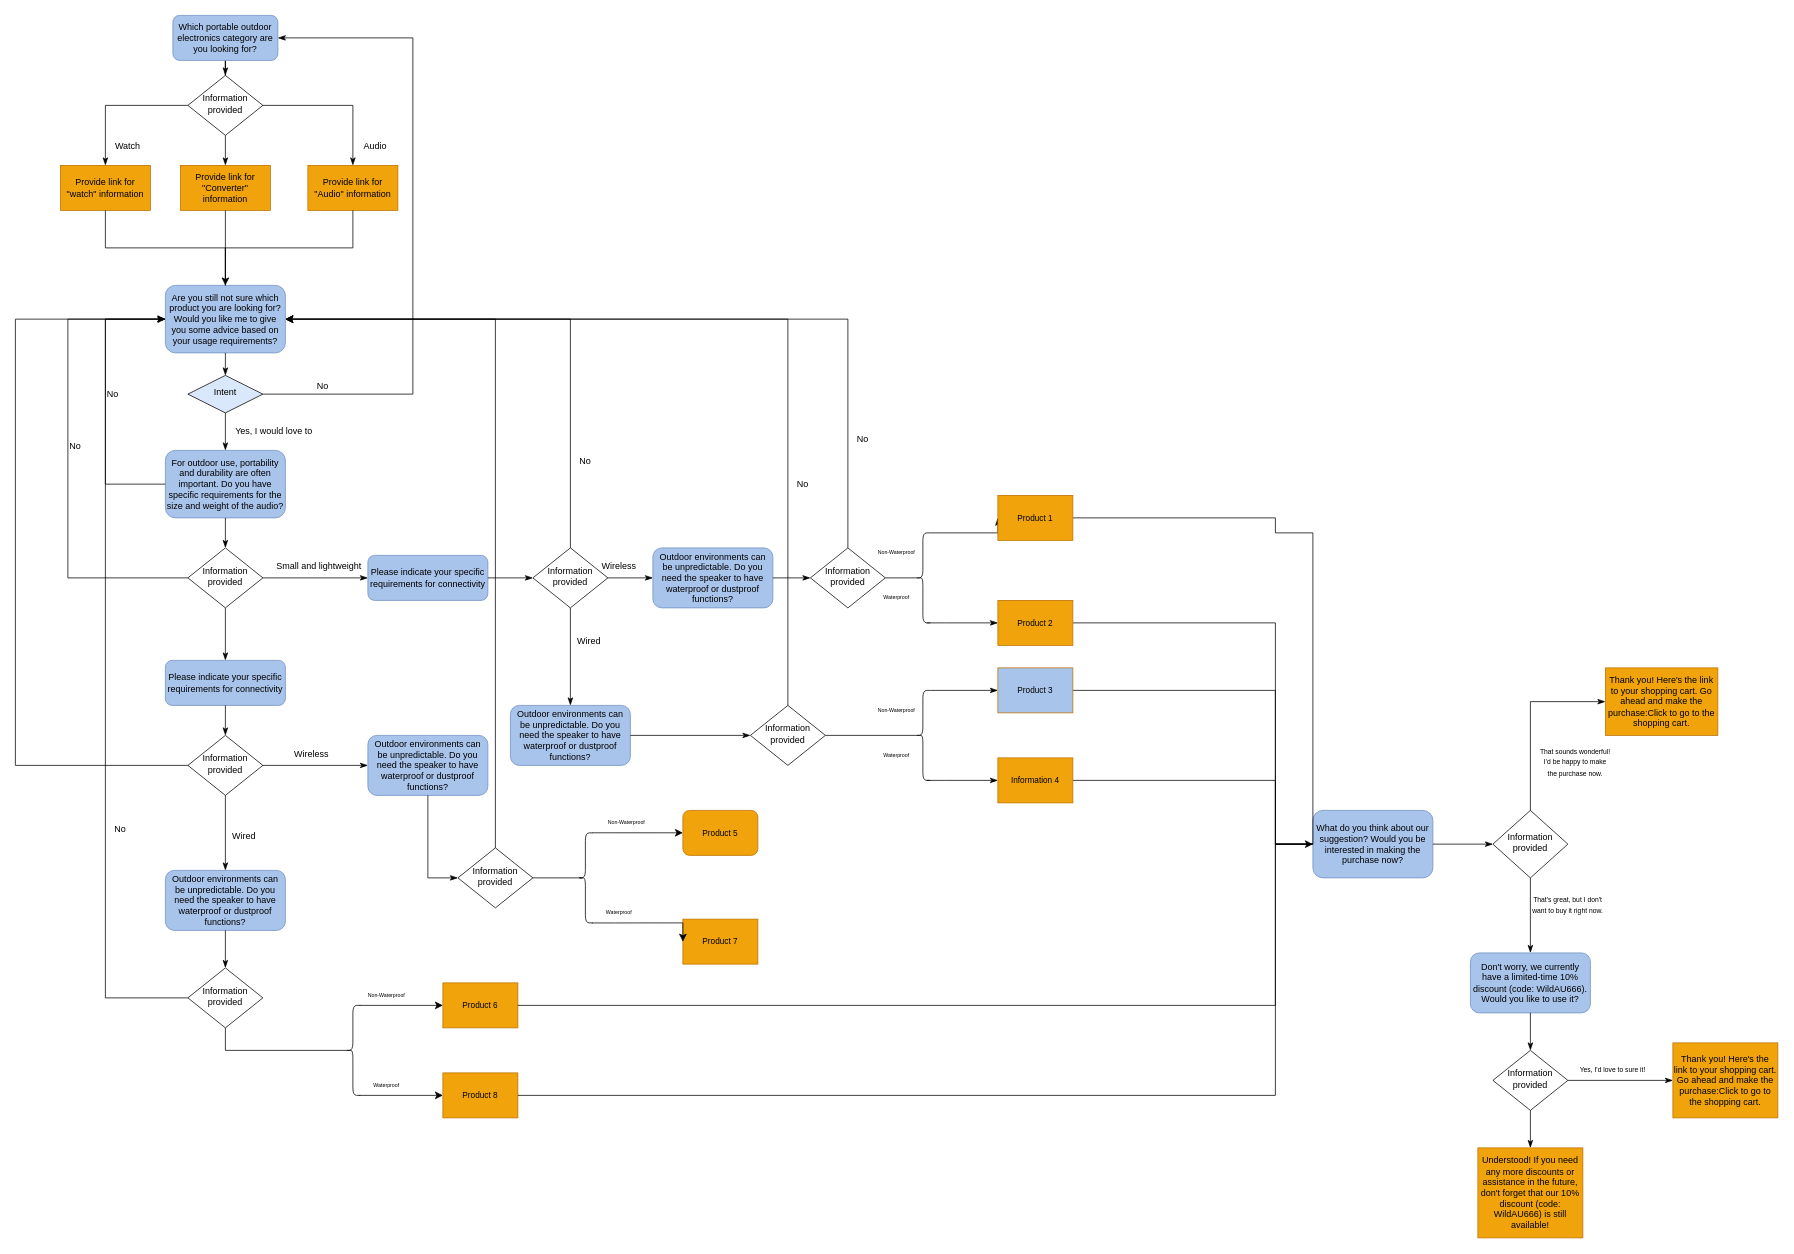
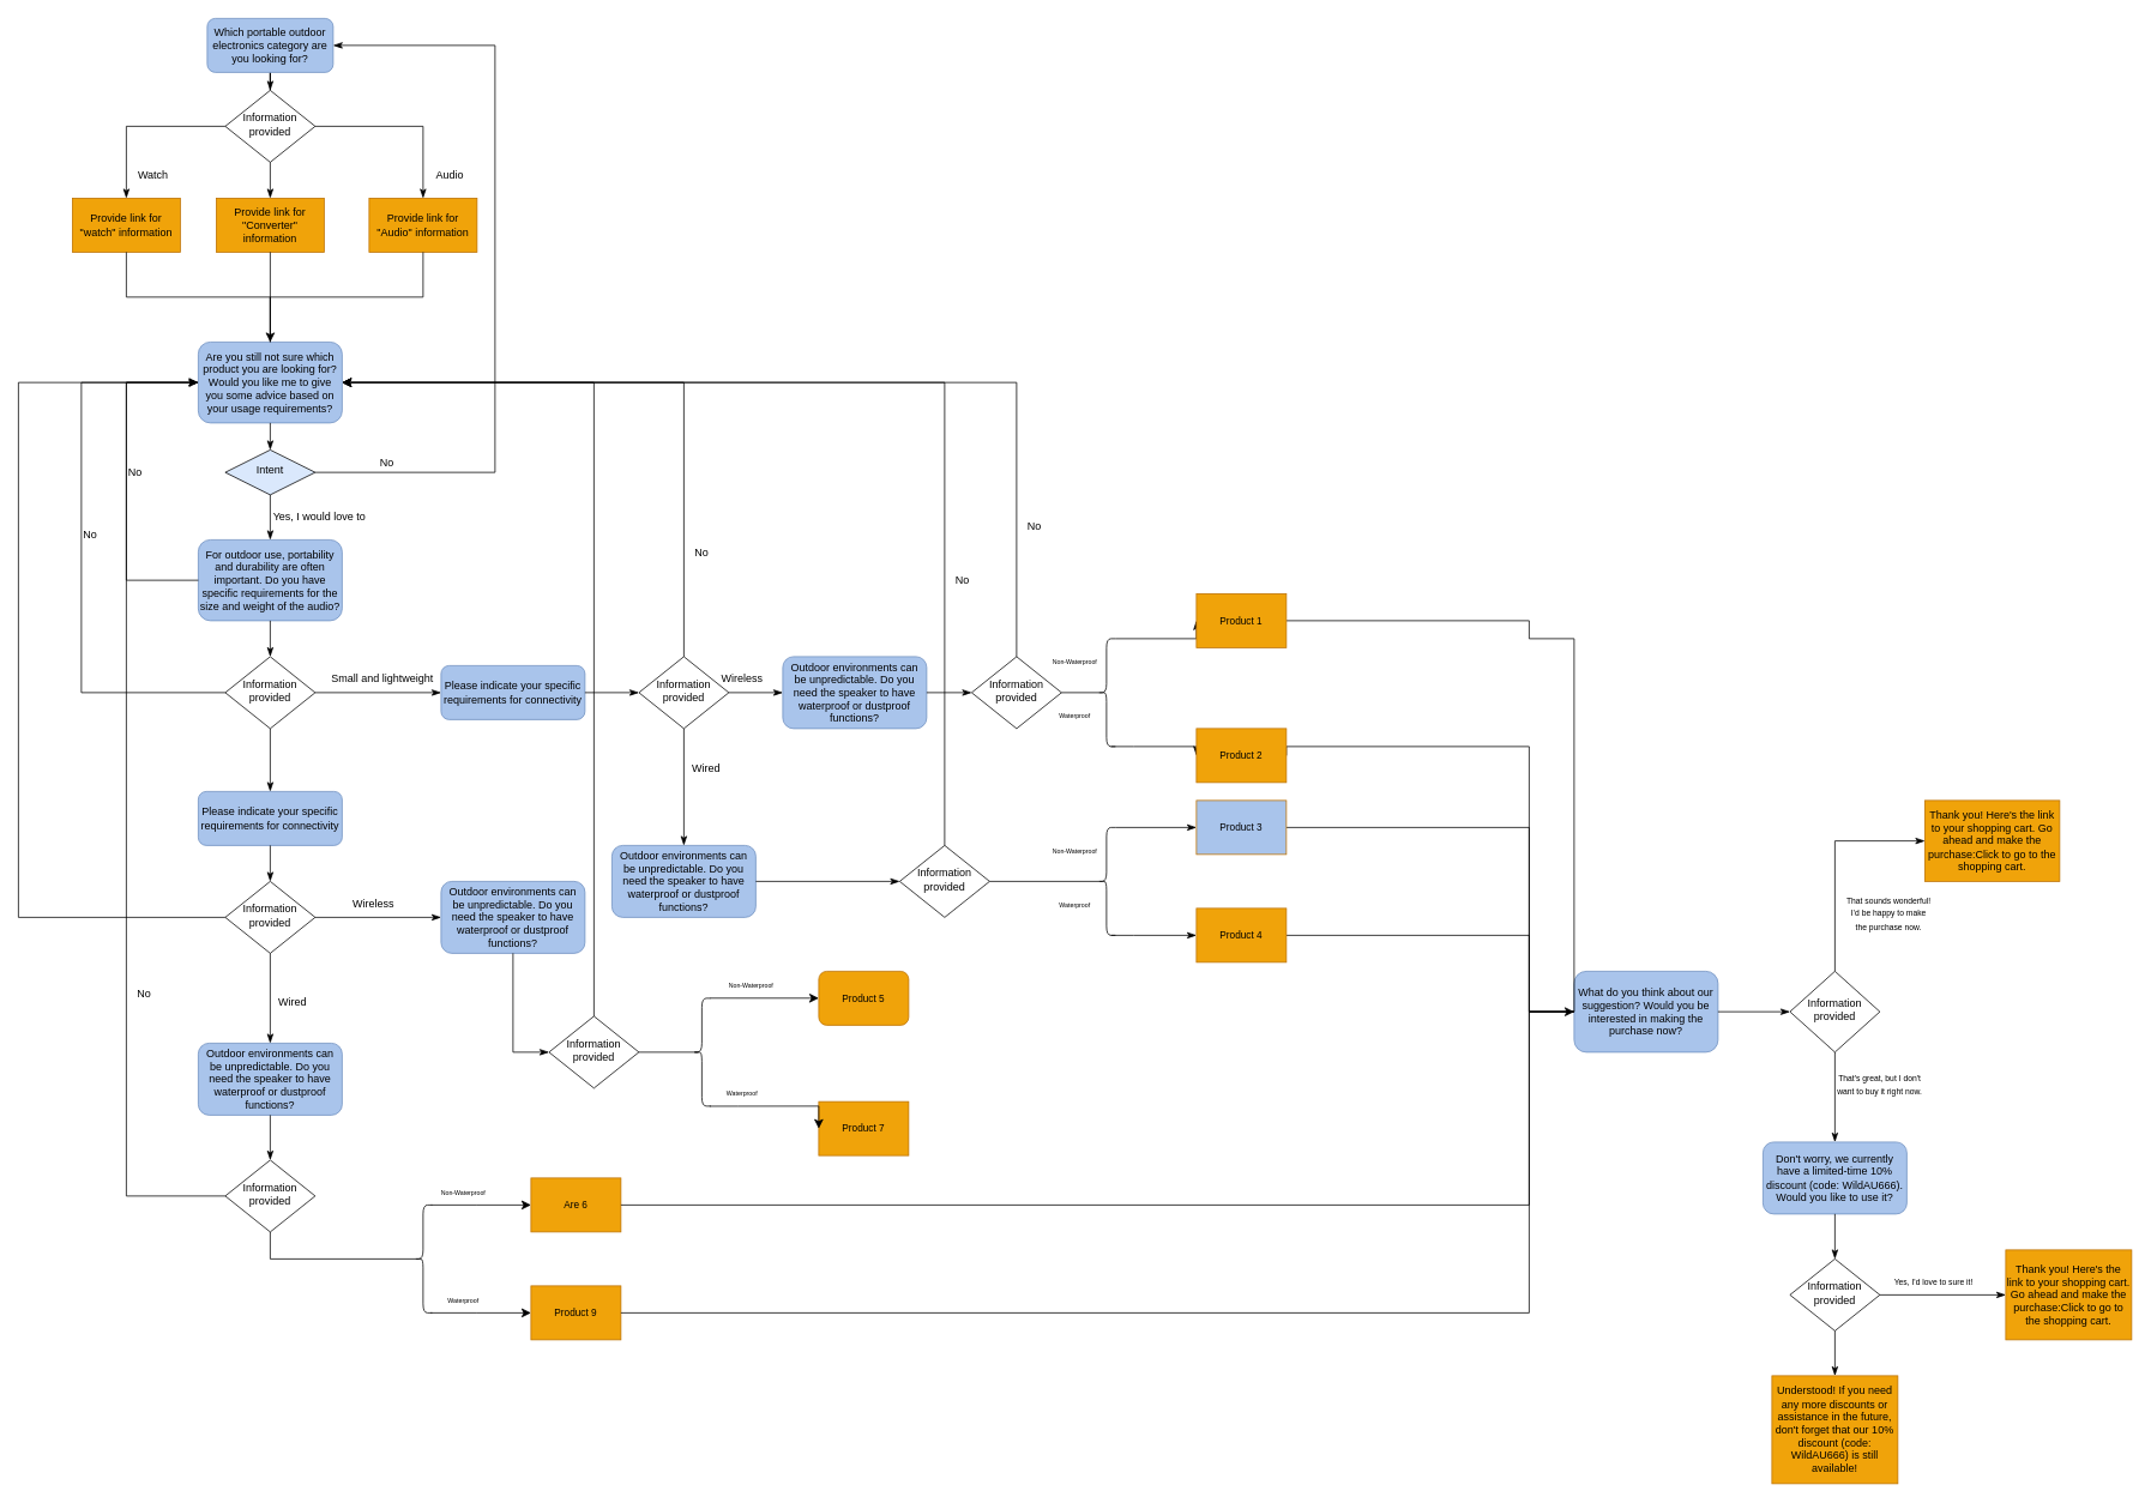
- <mxCell id="17" value="Yes, I would love to" style="text;strokeColor=none;align=center;fillColor=none;html=1;verticalAlign=middle;whiteSpace=wrap;rounded=0;" vertex="1" parent="1"><mxGeometry x="300" y="560" width="130" height="30" as="geometry" /></mxCell>
+ <mxCell id="17" value="Yes, I would love to" style="text;strokeColor=none;align=center;fillColor=none;html=1;verticalAlign=middle;whiteSpace=wrap;rounded=0;" vertex="1" parent="1"><mxGeometry x="290" y="560" width="130" height="30" as="geometry" /></mxCell>
- <mxCell id="63" value="Product 2" style="rounded=0;whiteSpace=wrap;html=1;fontFamily=Helvetica;fontSize=11;fontColor=#000000;labelBackgroundColor=none;fillColor=#f0a30a;strokeColor=#BD7000;" vertex="1" parent="1"><mxGeometry x="1330" y="800" width="100" height="60" as="geometry" /></mxCell>
+ <mxCell id="63" value="Product 2" style="rounded=0;whiteSpace=wrap;html=1;fontFamily=Helvetica;fontSize=11;fontColor=#000000;labelBackgroundColor=none;fillColor=#f0a30a;strokeColor=#BD7000;" vertex="1" parent="1"><mxGeometry x="1330" y="810" width="100" height="60" as="geometry" /></mxCell>
- <mxCell id="77" value="Information 4" style="rounded=0;whiteSpace=wrap;html=1;fontFamily=Helvetica;fontSize=11;fontColor=#000000;labelBackgroundColor=none;fillColor=#f0a30a;strokeColor=#BD7000;" vertex="1" parent="1"><mxGeometry x="1330" y="1010" width="100" height="60" as="geometry" /></mxCell>
+ <mxCell id="77" value="Product 4" style="rounded=0;whiteSpace=wrap;html=1;fontFamily=Helvetica;fontSize=11;fontColor=#000000;labelBackgroundColor=none;fillColor=#f0a30a;strokeColor=#BD7000;" vertex="1" parent="1"><mxGeometry x="1330" y="1010" width="100" height="60" as="geometry" /></mxCell>
- <mxCell id="100" value="Product 6" style="rounded=0;whiteSpace=wrap;html=1;fontFamily=Helvetica;fontSize=11;fontColor=#000000;labelBackgroundColor=none;fillColor=#f0a30a;strokeColor=#BD7000;" vertex="1" parent="1"><mxGeometry x="590" y="1310" width="100" height="60" as="geometry" /></mxCell>
+ <mxCell id="100" value="Are 6" style="rounded=0;whiteSpace=wrap;html=1;fontFamily=Helvetica;fontSize=11;fontColor=#000000;labelBackgroundColor=none;fillColor=#f0a30a;strokeColor=#BD7000;" vertex="1" parent="1"><mxGeometry x="590" y="1310" width="100" height="60" as="geometry" /></mxCell>
- <mxCell id="101" value="Product 8" style="rounded=0;whiteSpace=wrap;html=1;fontFamily=Helvetica;fontSize=11;fontColor=#000000;labelBackgroundColor=none;fillColor=#f0a30a;strokeColor=#BD7000;" vertex="1" parent="1"><mxGeometry x="590" y="1430" width="100" height="60" as="geometry" /></mxCell>
+ <mxCell id="101" value="Product 9" style="rounded=0;whiteSpace=wrap;html=1;fontFamily=Helvetica;fontSize=11;fontColor=#000000;labelBackgroundColor=none;fillColor=#f0a30a;strokeColor=#BD7000;" vertex="1" parent="1"><mxGeometry x="590" y="1430" width="100" height="60" as="geometry" /></mxCell>
